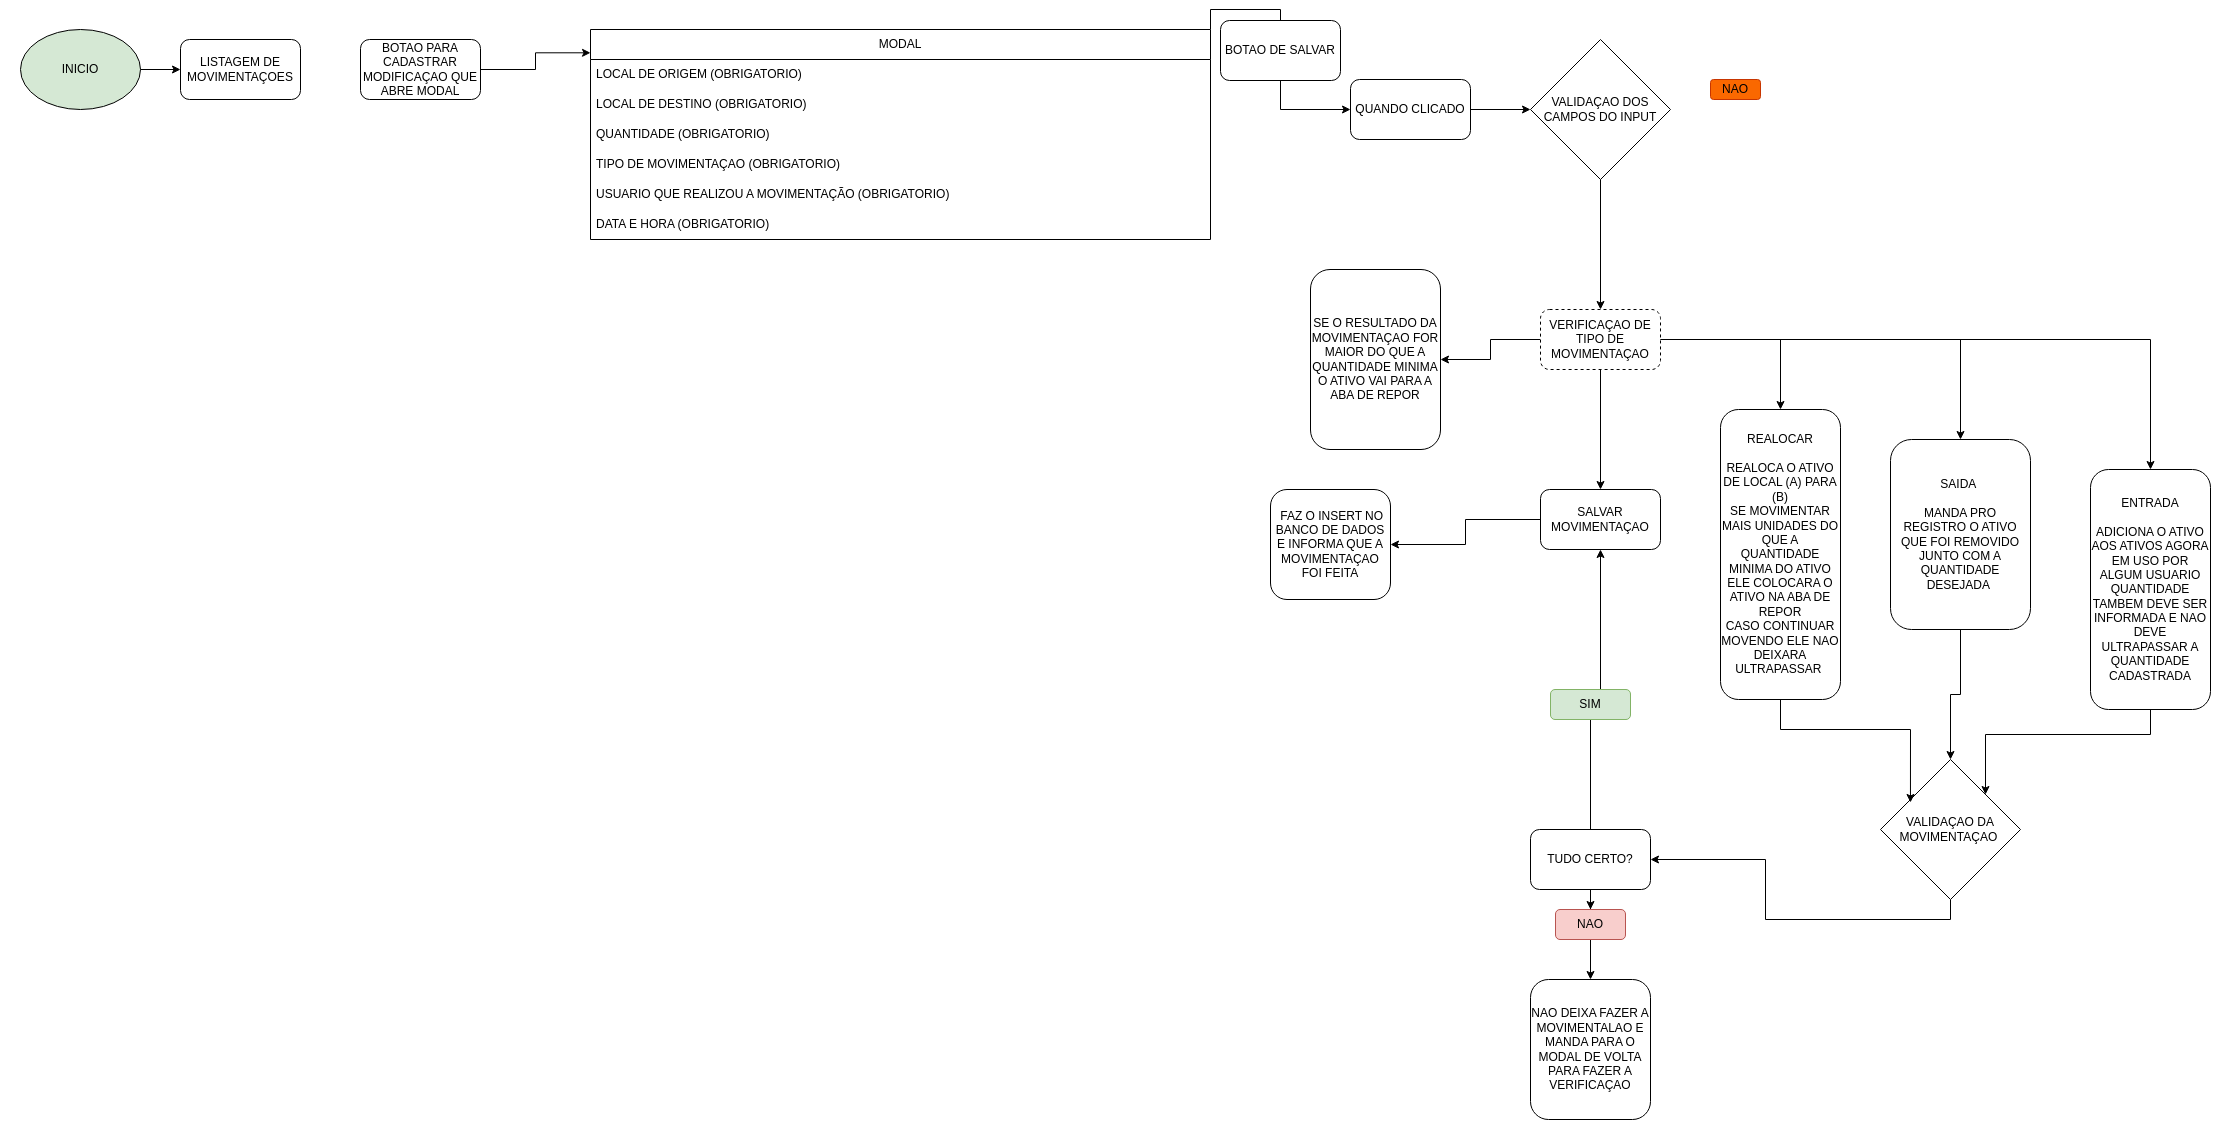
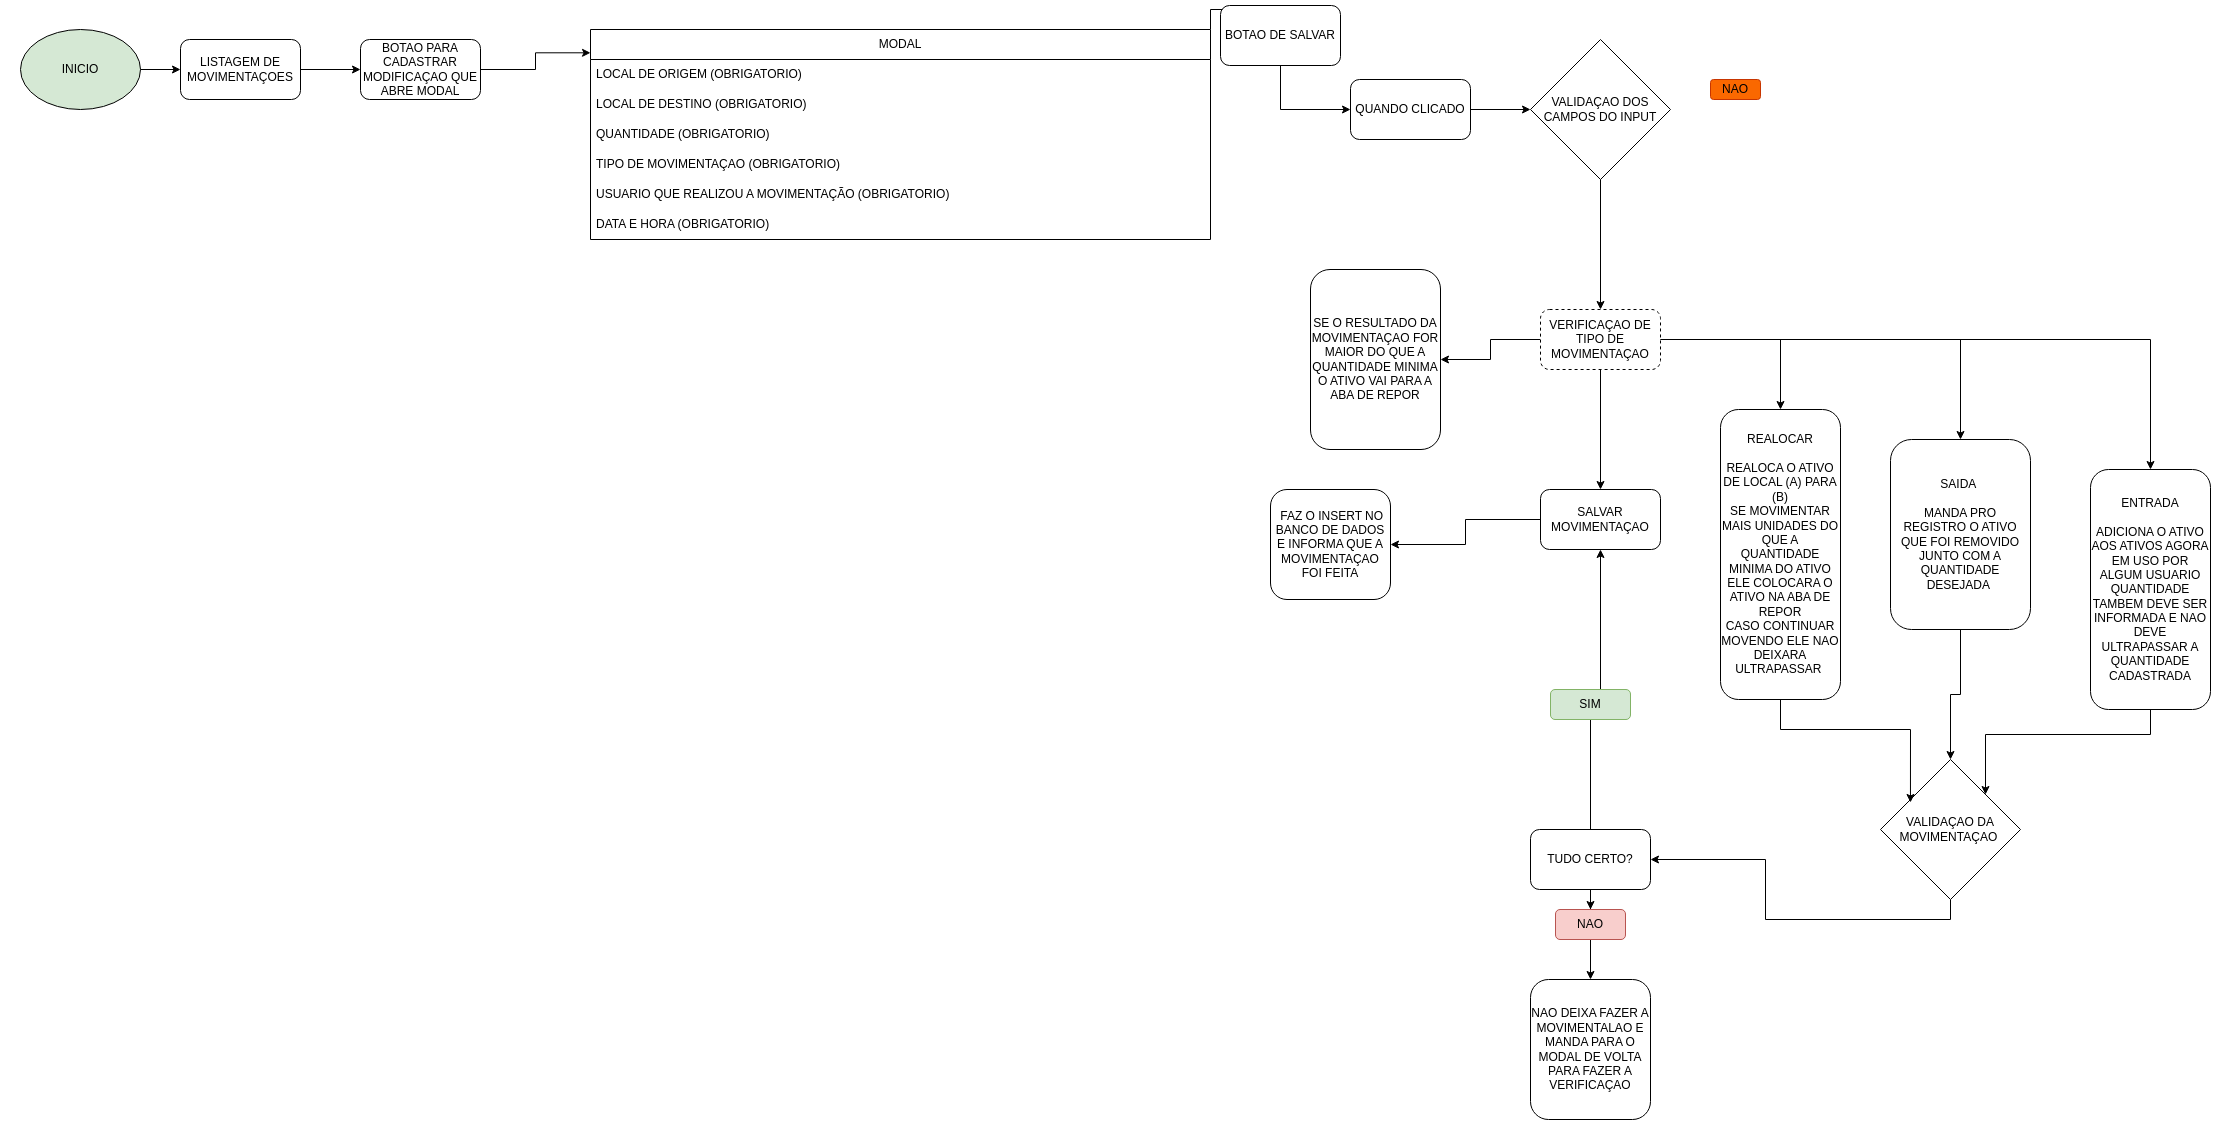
- <mxCell id="46" value="BOTAO DE SALVAR" style="rounded=1;whiteSpace=wrap;html=1;" vertex="1" parent="1"><mxGeometry x="1220" y="20" width="120" height="60" as="geometry" /></mxCell>
+ <mxCell id="46" value="BOTAO DE SALVAR" style="rounded=1;whiteSpace=wrap;html=1;" vertex="1" parent="1"><mxGeometry x="1220" y="5" width="120" height="60" as="geometry" /></mxCell>
+ <mxCell id="2" style="edgeStyle=orthogonalEdgeStyle;rounded=0;orthogonalLoop=1;jettySize=auto;html=1;exitX=1;exitY=0.5;exitDx=0;exitDy=0;entryX=0;entryY=0.5;entryDx=0;entryDy=0;" parent="1" source="45" target="4" edge="1"><mxGeometry relative="1" as="geometry" /></mxCell>
